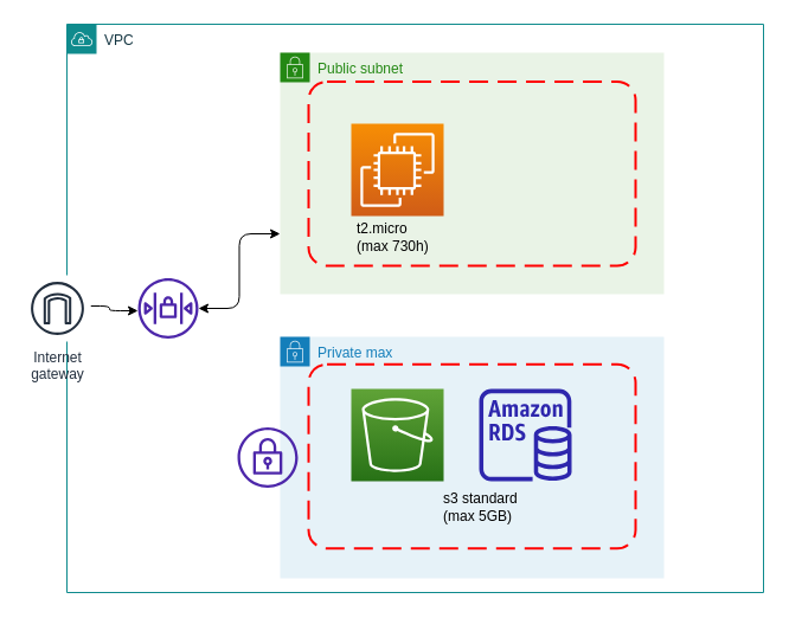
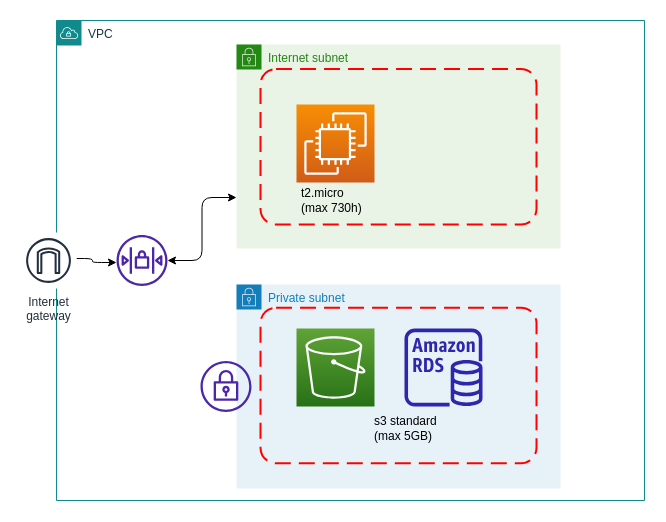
- <mxCell id="5" value="Public subnet" style="points=[[0,0],[0.25,0],[0.5,0],[0.75,0],[1,0],[1,0.25],[1,0.5],[1,0.75],[1,1],[0.75,1],[0.5,1],[0.25,1],[0,1],[0,0.75],[0,0.5],[0,0.25]];outlineConnect=0;gradientColor=none;html=1;whiteSpace=wrap;fontSize=12;fontStyle=0;container=1;pointerEvents=0;collapsible=0;recursiveResize=0;shape=mxgraph.aws4.group;grIcon=mxgraph.aws4.group_security_group;grStroke=0;strokeColor=#248814;fillColor=#E9F3E6;verticalAlign=top;align=left;spacingLeft=30;fontColor=#248814;dashed=0;rounded=1;" vertex="1" parent="2"><mxGeometry x="180" y="24" width="324" height="204" as="geometry" /></mxCell>
+ <mxCell id="5" value="Internet subnet" style="points=[[0,0],[0.25,0],[0.5,0],[0.75,0],[1,0],[1,0.25],[1,0.5],[1,0.75],[1,1],[0.75,1],[0.5,1],[0.25,1],[0,1],[0,0.75],[0,0.5],[0,0.25]];outlineConnect=0;gradientColor=none;html=1;whiteSpace=wrap;fontSize=12;fontStyle=0;container=1;pointerEvents=0;collapsible=0;recursiveResize=0;shape=mxgraph.aws4.group;grIcon=mxgraph.aws4.group_security_group;grStroke=0;strokeColor=#248814;fillColor=#E9F3E6;verticalAlign=top;align=left;spacingLeft=30;fontColor=#248814;dashed=0;rounded=1;" vertex="1" parent="2"><mxGeometry x="180" y="24" width="324" height="204" as="geometry" /></mxCell>
- <mxCell id="9" value="Private max" style="points=[[0,0],[0.25,0],[0.5,0],[0.75,0],[1,0],[1,0.25],[1,0.5],[1,0.75],[1,1],[0.75,1],[0.5,1],[0.25,1],[0,1],[0,0.75],[0,0.5],[0,0.25]];outlineConnect=0;gradientColor=none;html=1;whiteSpace=wrap;fontSize=12;fontStyle=0;container=1;pointerEvents=0;collapsible=0;recursiveResize=0;shape=mxgraph.aws4.group;grIcon=mxgraph.aws4.group_security_group;grStroke=0;strokeColor=#147EBA;fillColor=#E6F2F8;verticalAlign=top;align=left;spacingLeft=30;fontColor=#147EBA;dashed=0;rounded=1;" vertex="1" parent="2"><mxGeometry x="180" y="264" width="324" height="204" as="geometry" /></mxCell>
+ <mxCell id="9" value="Private subnet" style="points=[[0,0],[0.25,0],[0.5,0],[0.75,0],[1,0],[1,0.25],[1,0.5],[1,0.75],[1,1],[0.75,1],[0.5,1],[0.25,1],[0,1],[0,0.75],[0,0.5],[0,0.25]];outlineConnect=0;gradientColor=none;html=1;whiteSpace=wrap;fontSize=12;fontStyle=0;container=1;pointerEvents=0;collapsible=0;recursiveResize=0;shape=mxgraph.aws4.group;grIcon=mxgraph.aws4.group_security_group;grStroke=0;strokeColor=#147EBA;fillColor=#E6F2F8;verticalAlign=top;align=left;spacingLeft=30;fontColor=#147EBA;dashed=0;rounded=1;" vertex="1" parent="2"><mxGeometry x="180" y="264" width="324" height="204" as="geometry" /></mxCell>
